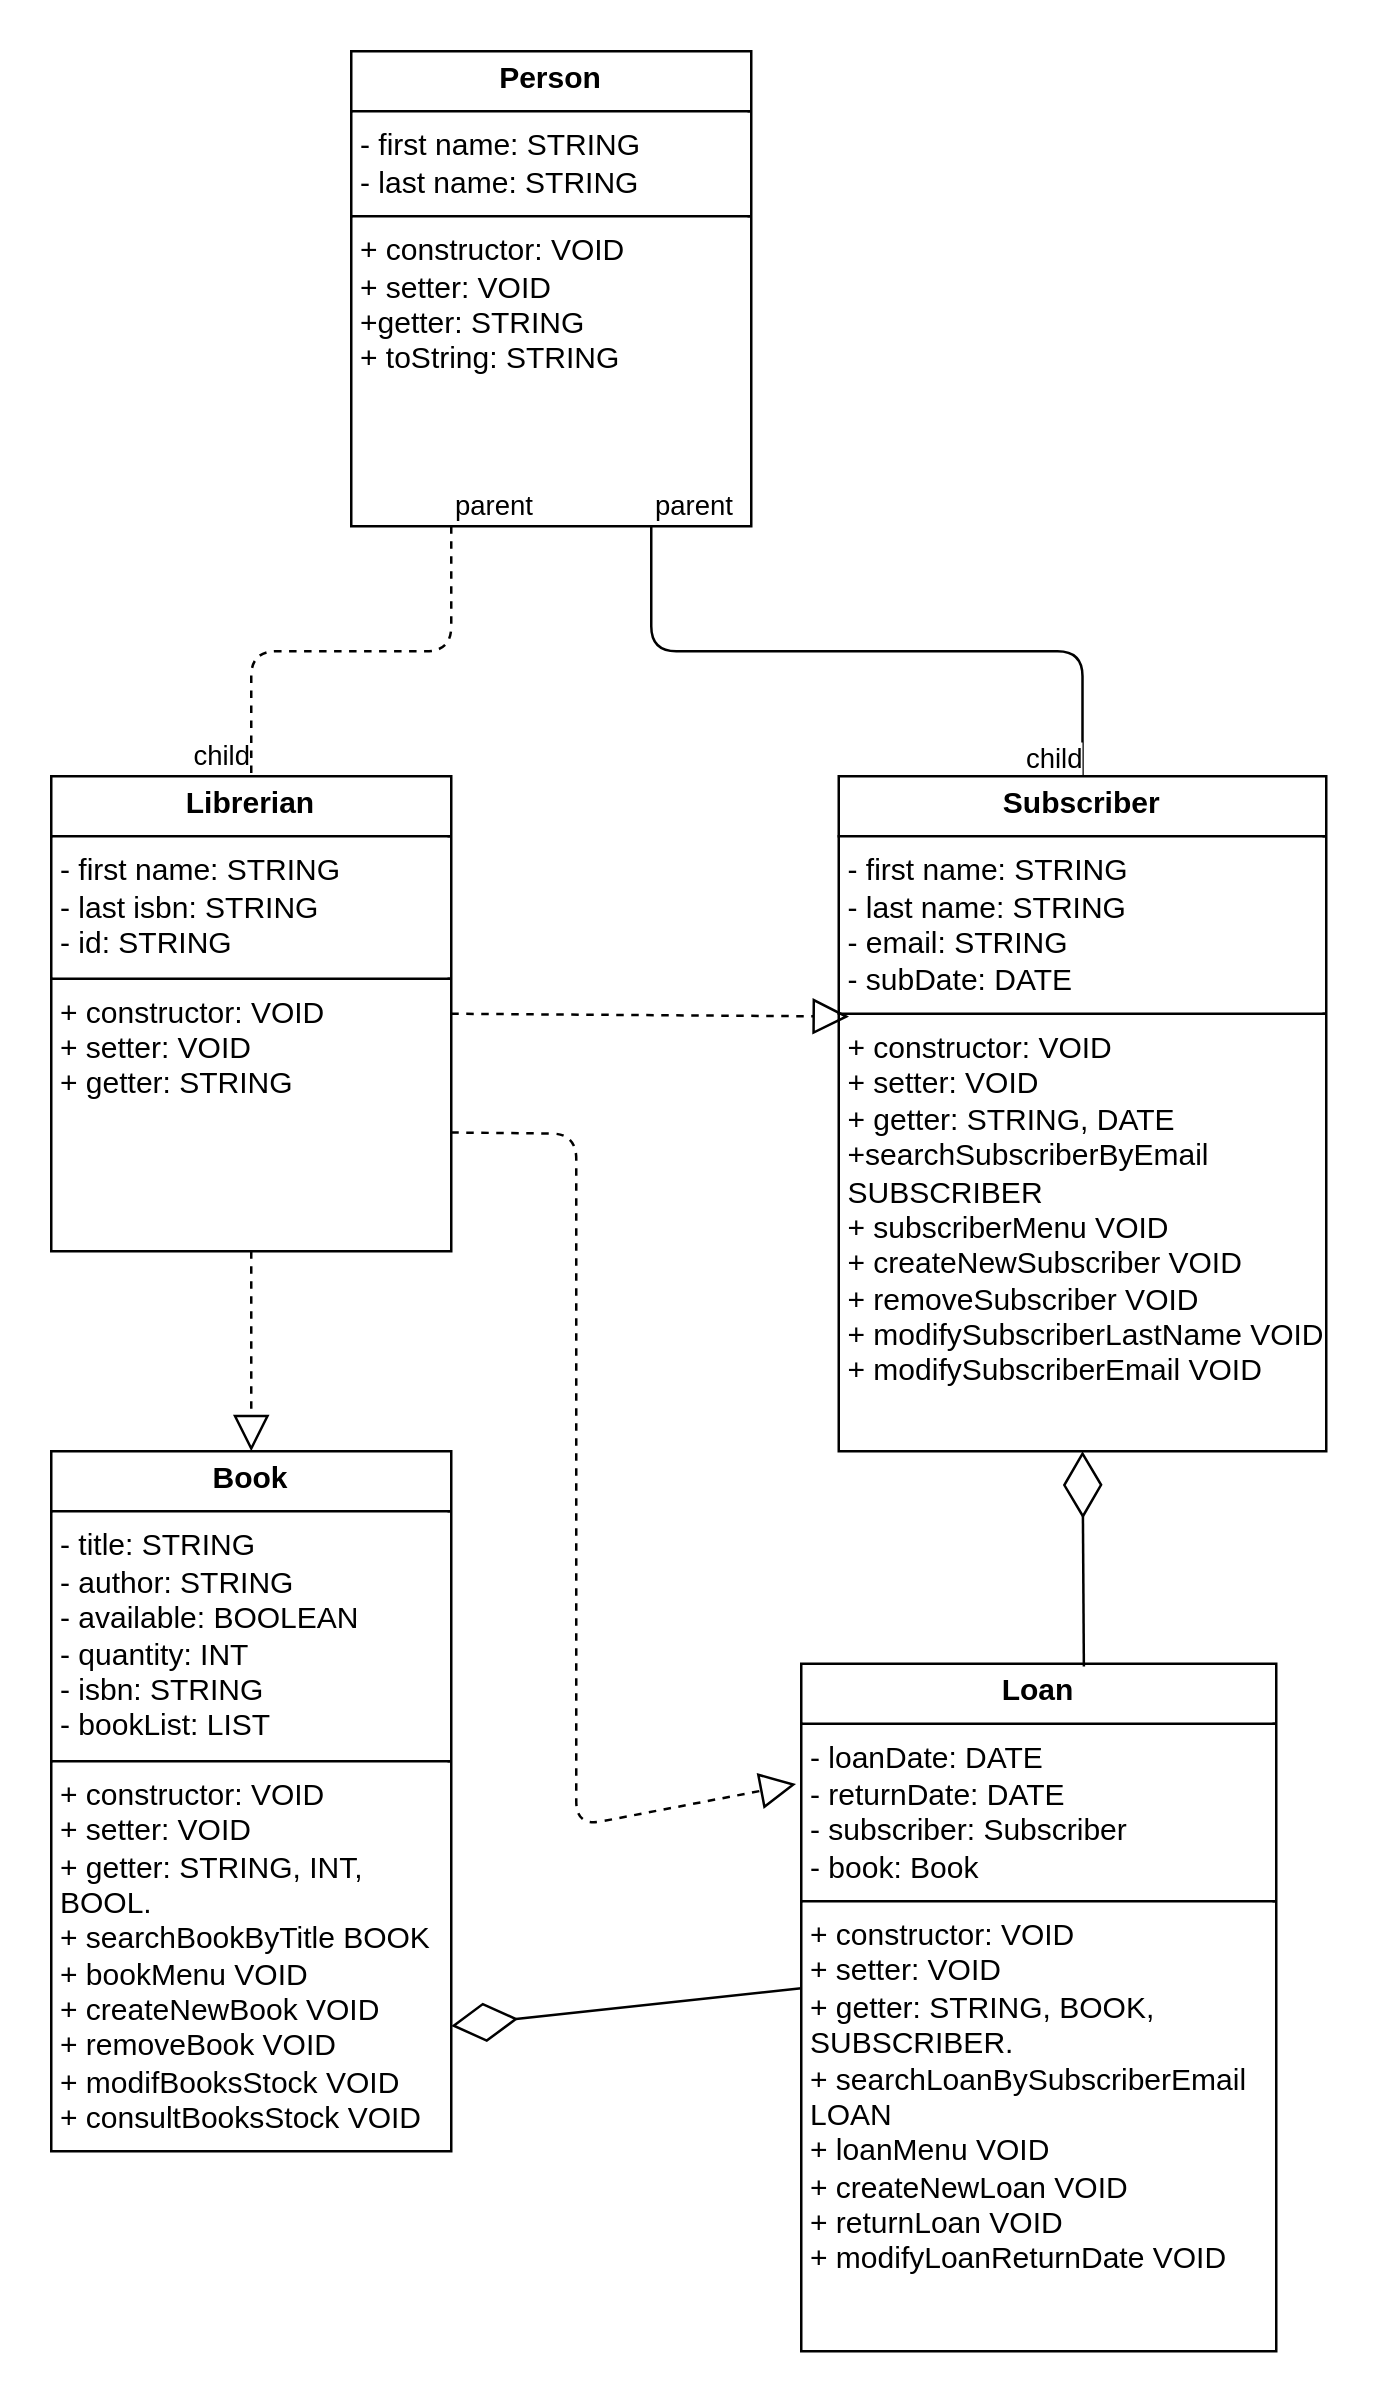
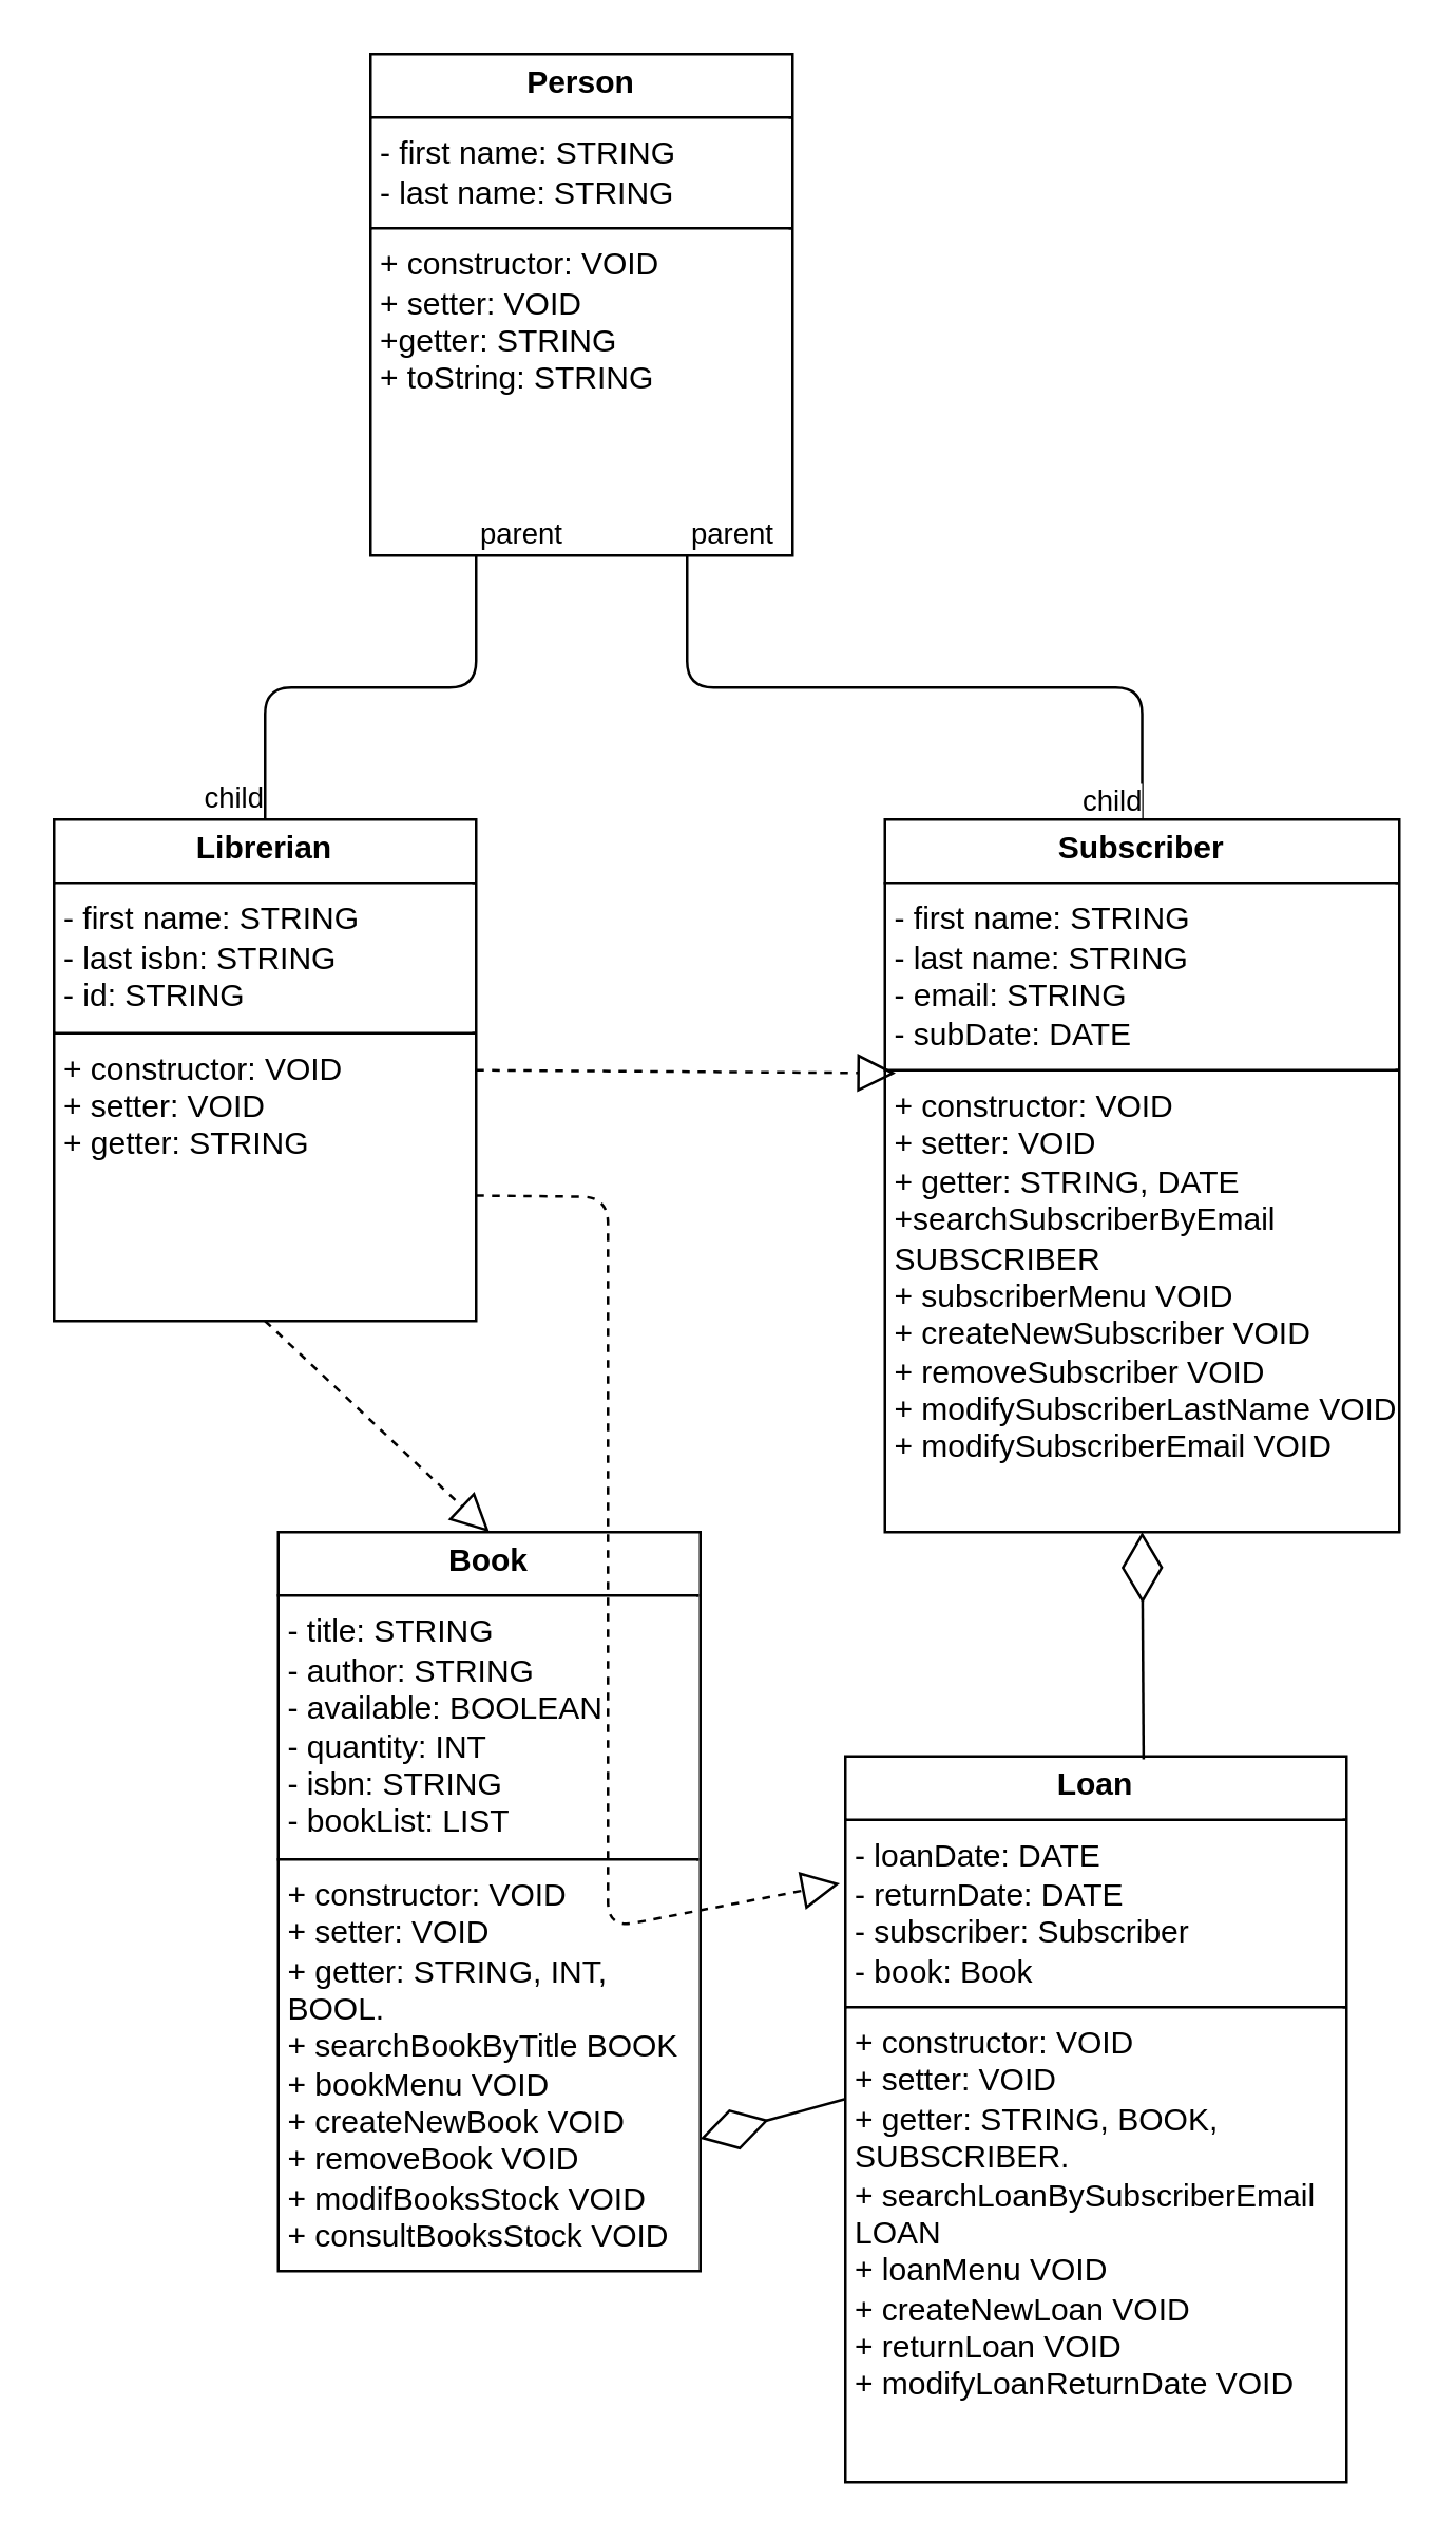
- <mxCell id="5" value="" style="endArrow=none;html=1;edgeStyle=orthogonalEdgeStyle;exitX=0.25;exitY=1;exitDx=0;exitDy=0;entryX=0.5;entryY=0;entryDx=0;entryDy=0;dashed=1;" parent="1" source="2" target="3" edge="1"><mxGeometry relative="1" as="geometry"><mxPoint x="-40" y="210" as="sourcePoint" /><mxPoint x="40" y="230" as="targetPoint" /></mxGeometry></mxCell>
+ <mxCell id="5" value="" style="endArrow=none;html=1;edgeStyle=orthogonalEdgeStyle;exitX=0.25;exitY=1;exitDx=0;exitDy=0;entryX=0.5;entryY=0;entryDx=0;entryDy=0;" parent="1" source="2" target="3" edge="1"><mxGeometry relative="1" as="geometry"><mxPoint x="-40" y="210" as="sourcePoint" /><mxPoint x="40" y="230" as="targetPoint" /></mxGeometry></mxCell>
- <mxCell id="11" value="&lt;p style=&quot;margin:0px;margin-top:4px;text-align:center;&quot;&gt;&lt;b&gt;Book&lt;/b&gt;&lt;/p&gt;&lt;hr size=&quot;1&quot; style=&quot;border-style:solid;&quot;&gt;&lt;p style=&quot;margin:0px;margin-left:4px;&quot;&gt;&lt;span style=&quot;background-color: transparent;&quot;&gt;- title&lt;/span&gt;&lt;span style=&quot;color: rgb(0, 0, 0); background-color: transparent;&quot;&gt;: STRING&lt;/span&gt;&lt;/p&gt;&lt;p style=&quot;margin:0px;margin-left:4px;&quot;&gt;&lt;span style=&quot;color: rgb(0, 0, 0); background-color: transparent;&quot;&gt;- author: STRING&lt;/span&gt;&lt;/p&gt;&lt;p style=&quot;margin:0px;margin-left:4px;&quot;&gt;&lt;span style=&quot;color: rgb(0, 0, 0); background-color: transparent;&quot;&gt;- available: BOOLEAN&lt;/span&gt;&lt;/p&gt;&lt;p style=&quot;margin:0px;margin-left:4px;&quot;&gt;&lt;span style=&quot;color: rgb(0, 0, 0); background-color: transparent;&quot;&gt;- quantity: INT&lt;/span&gt;&lt;/p&gt;&lt;p style=&quot;margin:0px;margin-left:4px;&quot;&gt;&lt;span style=&quot;color: rgb(0, 0, 0); background-color: transparent;&quot;&gt;- isbn: STRING&lt;/span&gt;&lt;/p&gt;&lt;p style=&quot;margin:0px;margin-left:4px;&quot;&gt;&lt;span style=&quot;color: rgb(0, 0, 0); background-color: transparent;&quot;&gt;- bookList: LIST&lt;/span&gt;&lt;/p&gt;&lt;hr size=&quot;1&quot; style=&quot;border-style:solid;&quot;&gt;&lt;p style=&quot;margin:0px;margin-left:4px;&quot;&gt;+ constructor: VOID&lt;/p&gt;&lt;p style=&quot;margin:0px;margin-left:4px;&quot;&gt;+ setter: VOID&lt;/p&gt;&lt;p style=&quot;margin:0px;margin-left:4px;&quot;&gt;+ getter: STRING, INT, BOOL.&lt;/p&gt;&lt;p style=&quot;margin:0px;margin-left:4px;&quot;&gt;+ searchBookByTitle BOOK&lt;/p&gt;&lt;p style=&quot;margin:0px;margin-left:4px;&quot;&gt;+ bookMenu VOID&lt;/p&gt;&lt;p style=&quot;margin:0px;margin-left:4px;&quot;&gt;+ createNewBook VOID&lt;/p&gt;&lt;p style=&quot;margin:0px;margin-left:4px;&quot;&gt;+ removeBook VOID&lt;/p&gt;&lt;p style=&quot;margin:0px;margin-left:4px;&quot;&gt;+ modifBooksStock VOID&lt;/p&gt;&lt;p style=&quot;margin:0px;margin-left:4px;&quot;&gt;+ consultBooksStock VOID&lt;/p&gt;&lt;p style=&quot;margin:0px;margin-left:4px;&quot;&gt;&lt;br&gt;&lt;/p&gt;" style="verticalAlign=top;align=left;overflow=fill;html=1;whiteSpace=wrap;" parent="1" vertex="1"><mxGeometry x="20" y="580" width="160" height="280" as="geometry" /></mxCell>
+ <mxCell id="11" value="&lt;p style=&quot;margin:0px;margin-top:4px;text-align:center;&quot;&gt;&lt;b&gt;Book&lt;/b&gt;&lt;/p&gt;&lt;hr size=&quot;1&quot; style=&quot;border-style:solid;&quot;&gt;&lt;p style=&quot;margin:0px;margin-left:4px;&quot;&gt;&lt;span style=&quot;background-color: transparent;&quot;&gt;- title&lt;/span&gt;&lt;span style=&quot;color: rgb(0, 0, 0); background-color: transparent;&quot;&gt;: STRING&lt;/span&gt;&lt;/p&gt;&lt;p style=&quot;margin:0px;margin-left:4px;&quot;&gt;&lt;span style=&quot;color: rgb(0, 0, 0); background-color: transparent;&quot;&gt;- author: STRING&lt;/span&gt;&lt;/p&gt;&lt;p style=&quot;margin:0px;margin-left:4px;&quot;&gt;&lt;span style=&quot;color: rgb(0, 0, 0); background-color: transparent;&quot;&gt;- available: BOOLEAN&lt;/span&gt;&lt;/p&gt;&lt;p style=&quot;margin:0px;margin-left:4px;&quot;&gt;&lt;span style=&quot;color: rgb(0, 0, 0); background-color: transparent;&quot;&gt;- quantity: INT&lt;/span&gt;&lt;/p&gt;&lt;p style=&quot;margin:0px;margin-left:4px;&quot;&gt;&lt;span style=&quot;color: rgb(0, 0, 0); background-color: transparent;&quot;&gt;- isbn: STRING&lt;/span&gt;&lt;/p&gt;&lt;p style=&quot;margin:0px;margin-left:4px;&quot;&gt;&lt;span style=&quot;color: rgb(0, 0, 0); background-color: transparent;&quot;&gt;- bookList: LIST&lt;/span&gt;&lt;/p&gt;&lt;hr size=&quot;1&quot; style=&quot;border-style:solid;&quot;&gt;&lt;p style=&quot;margin:0px;margin-left:4px;&quot;&gt;+ constructor: VOID&lt;/p&gt;&lt;p style=&quot;margin:0px;margin-left:4px;&quot;&gt;+ setter: VOID&lt;/p&gt;&lt;p style=&quot;margin:0px;margin-left:4px;&quot;&gt;+ getter: STRING, INT, BOOL.&lt;/p&gt;&lt;p style=&quot;margin:0px;margin-left:4px;&quot;&gt;+ searchBookByTitle BOOK&lt;/p&gt;&lt;p style=&quot;margin:0px;margin-left:4px;&quot;&gt;+ bookMenu VOID&lt;/p&gt;&lt;p style=&quot;margin:0px;margin-left:4px;&quot;&gt;+ createNewBook VOID&lt;/p&gt;&lt;p style=&quot;margin:0px;margin-left:4px;&quot;&gt;+ removeBook VOID&lt;/p&gt;&lt;p style=&quot;margin:0px;margin-left:4px;&quot;&gt;+ modifBooksStock VOID&lt;/p&gt;&lt;p style=&quot;margin:0px;margin-left:4px;&quot;&gt;+ consultBooksStock VOID&lt;/p&gt;&lt;p style=&quot;margin:0px;margin-left:4px;&quot;&gt;&lt;br&gt;&lt;/p&gt;" style="verticalAlign=top;align=left;overflow=fill;html=1;whiteSpace=wrap;" parent="1" vertex="1"><mxGeometry x="105" y="580" width="160" height="280" as="geometry" /></mxCell>
